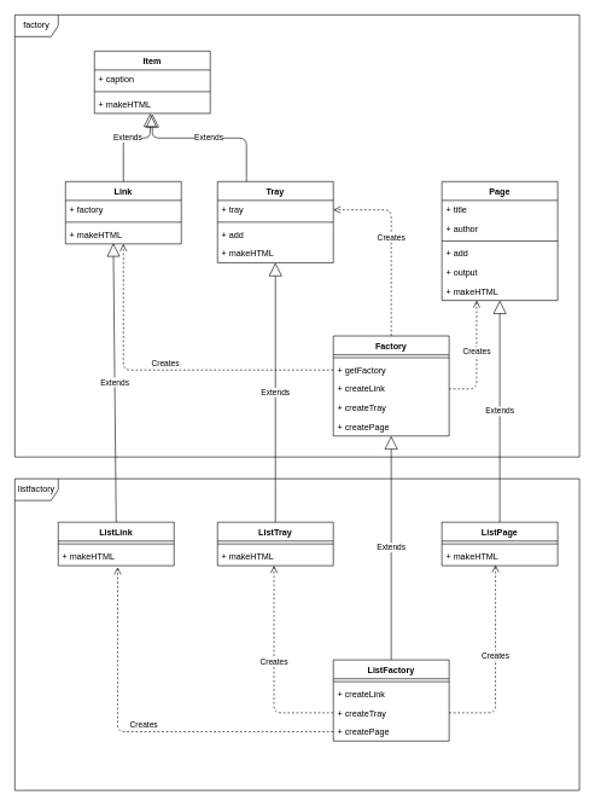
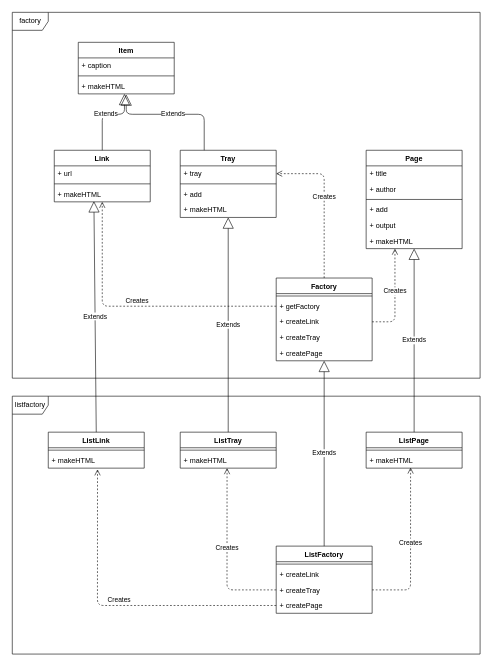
- <mxCell id="8" value="+ factory" style="text;strokeColor=none;fillColor=none;align=left;verticalAlign=top;spacingLeft=4;spacingRight=4;overflow=hidden;rotatable=0;points=[[0,0.5],[1,0.5]];portConstraint=eastwest;" vertex="1" parent="7"><mxGeometry y="26" width="160" height="26" as="geometry" /></mxCell>
+ <mxCell id="8" value="+ url" style="text;strokeColor=none;fillColor=none;align=left;verticalAlign=top;spacingLeft=4;spacingRight=4;overflow=hidden;rotatable=0;points=[[0,0.5],[1,0.5]];portConstraint=eastwest;" vertex="1" parent="7"><mxGeometry y="26" width="160" height="26" as="geometry" /></mxCell>
